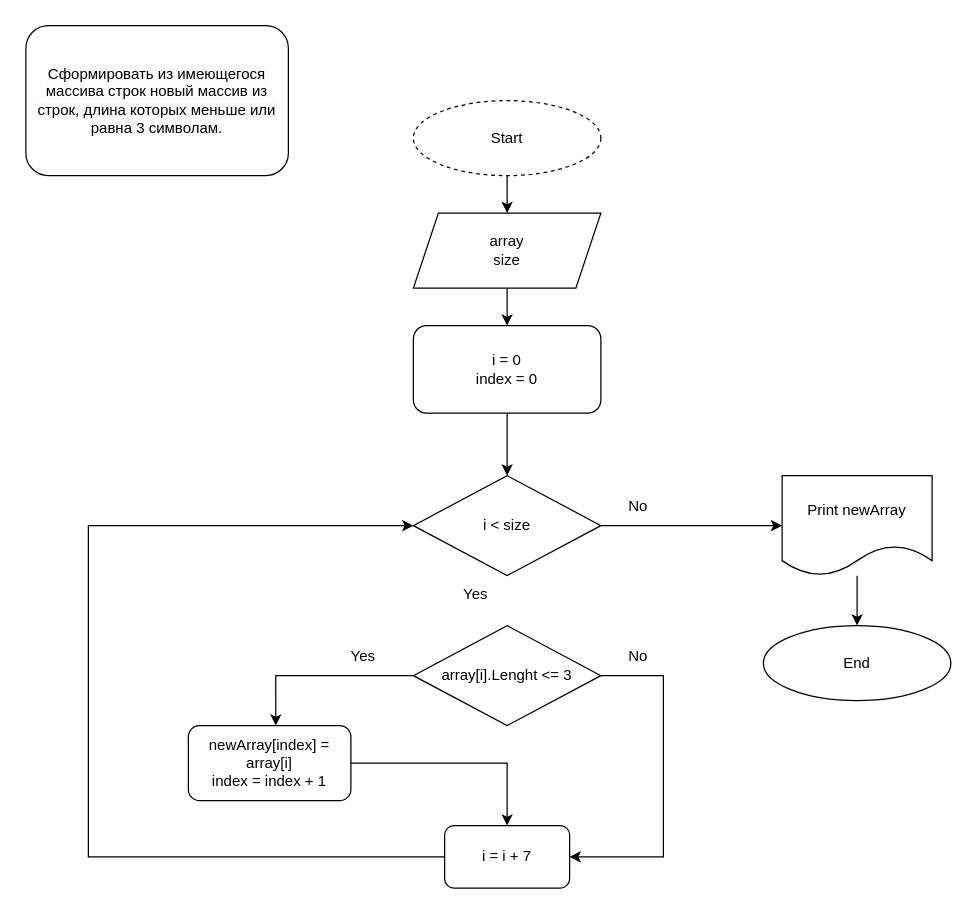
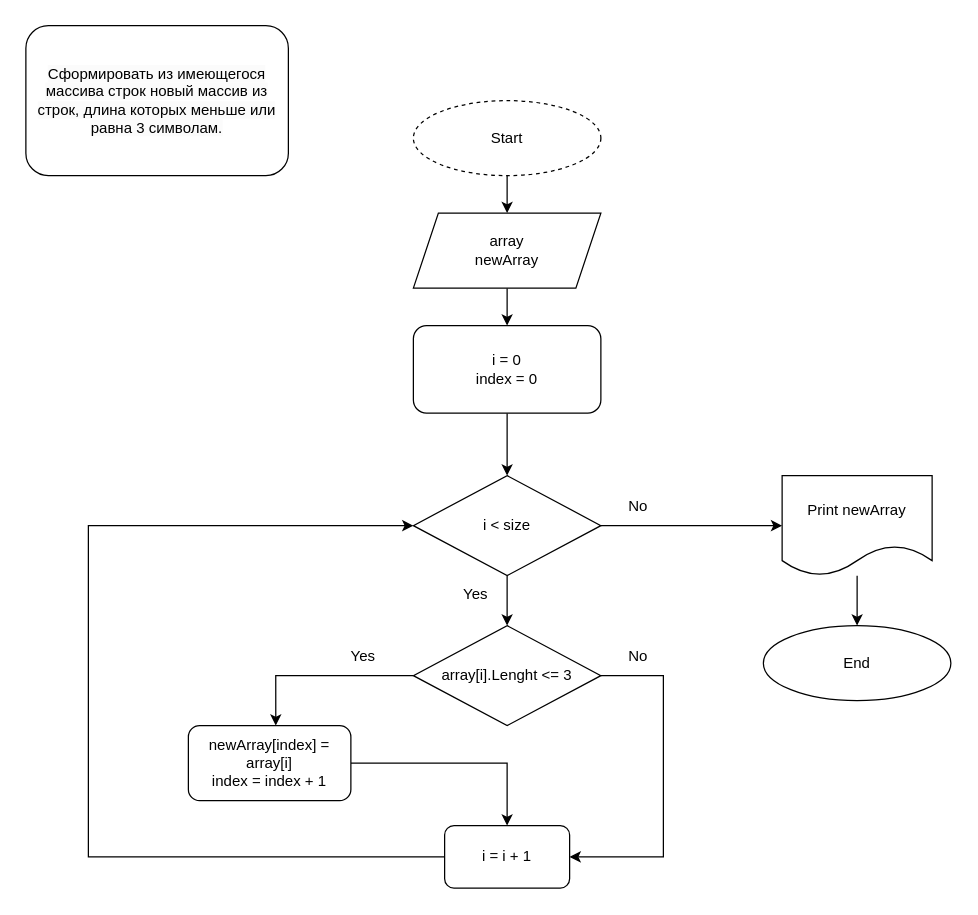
- <mxCell id="6" value="array&lt;div&gt;size&lt;/div&gt;" style="shape=parallelogram;perimeter=parallelogramPerimeter;whiteSpace=wrap;html=1;fixedSize=1;" vertex="1" parent="1"><mxGeometry x="330" y="170" width="150" height="60" as="geometry" /></mxCell>
+ <mxCell id="6" value="array&lt;div&gt;newArray&lt;/div&gt;" style="shape=parallelogram;perimeter=parallelogramPerimeter;whiteSpace=wrap;html=1;fixedSize=1;" vertex="1" parent="1"><mxGeometry x="330" y="170" width="150" height="60" as="geometry" /></mxCell>
+ <mxCell id="9" style="edgeStyle=orthogonalEdgeStyle;rounded=0;orthogonalLoop=1;jettySize=auto;html=1;entryX=0.5;entryY=0;entryDx=0;entryDy=0;" edge="1" parent="1" source="11" target="14"><mxGeometry relative="1" as="geometry" /></mxCell>
- <mxCell id="18" value="i = i + 7" style="rounded=1;whiteSpace=wrap;html=1;" vertex="1" parent="1"><mxGeometry x="355" y="660" width="100" height="50" as="geometry" /></mxCell>
+ <mxCell id="18" value="i = i + 1" style="rounded=1;whiteSpace=wrap;html=1;" vertex="1" parent="1"><mxGeometry x="355" y="660" width="100" height="50" as="geometry" /></mxCell>
